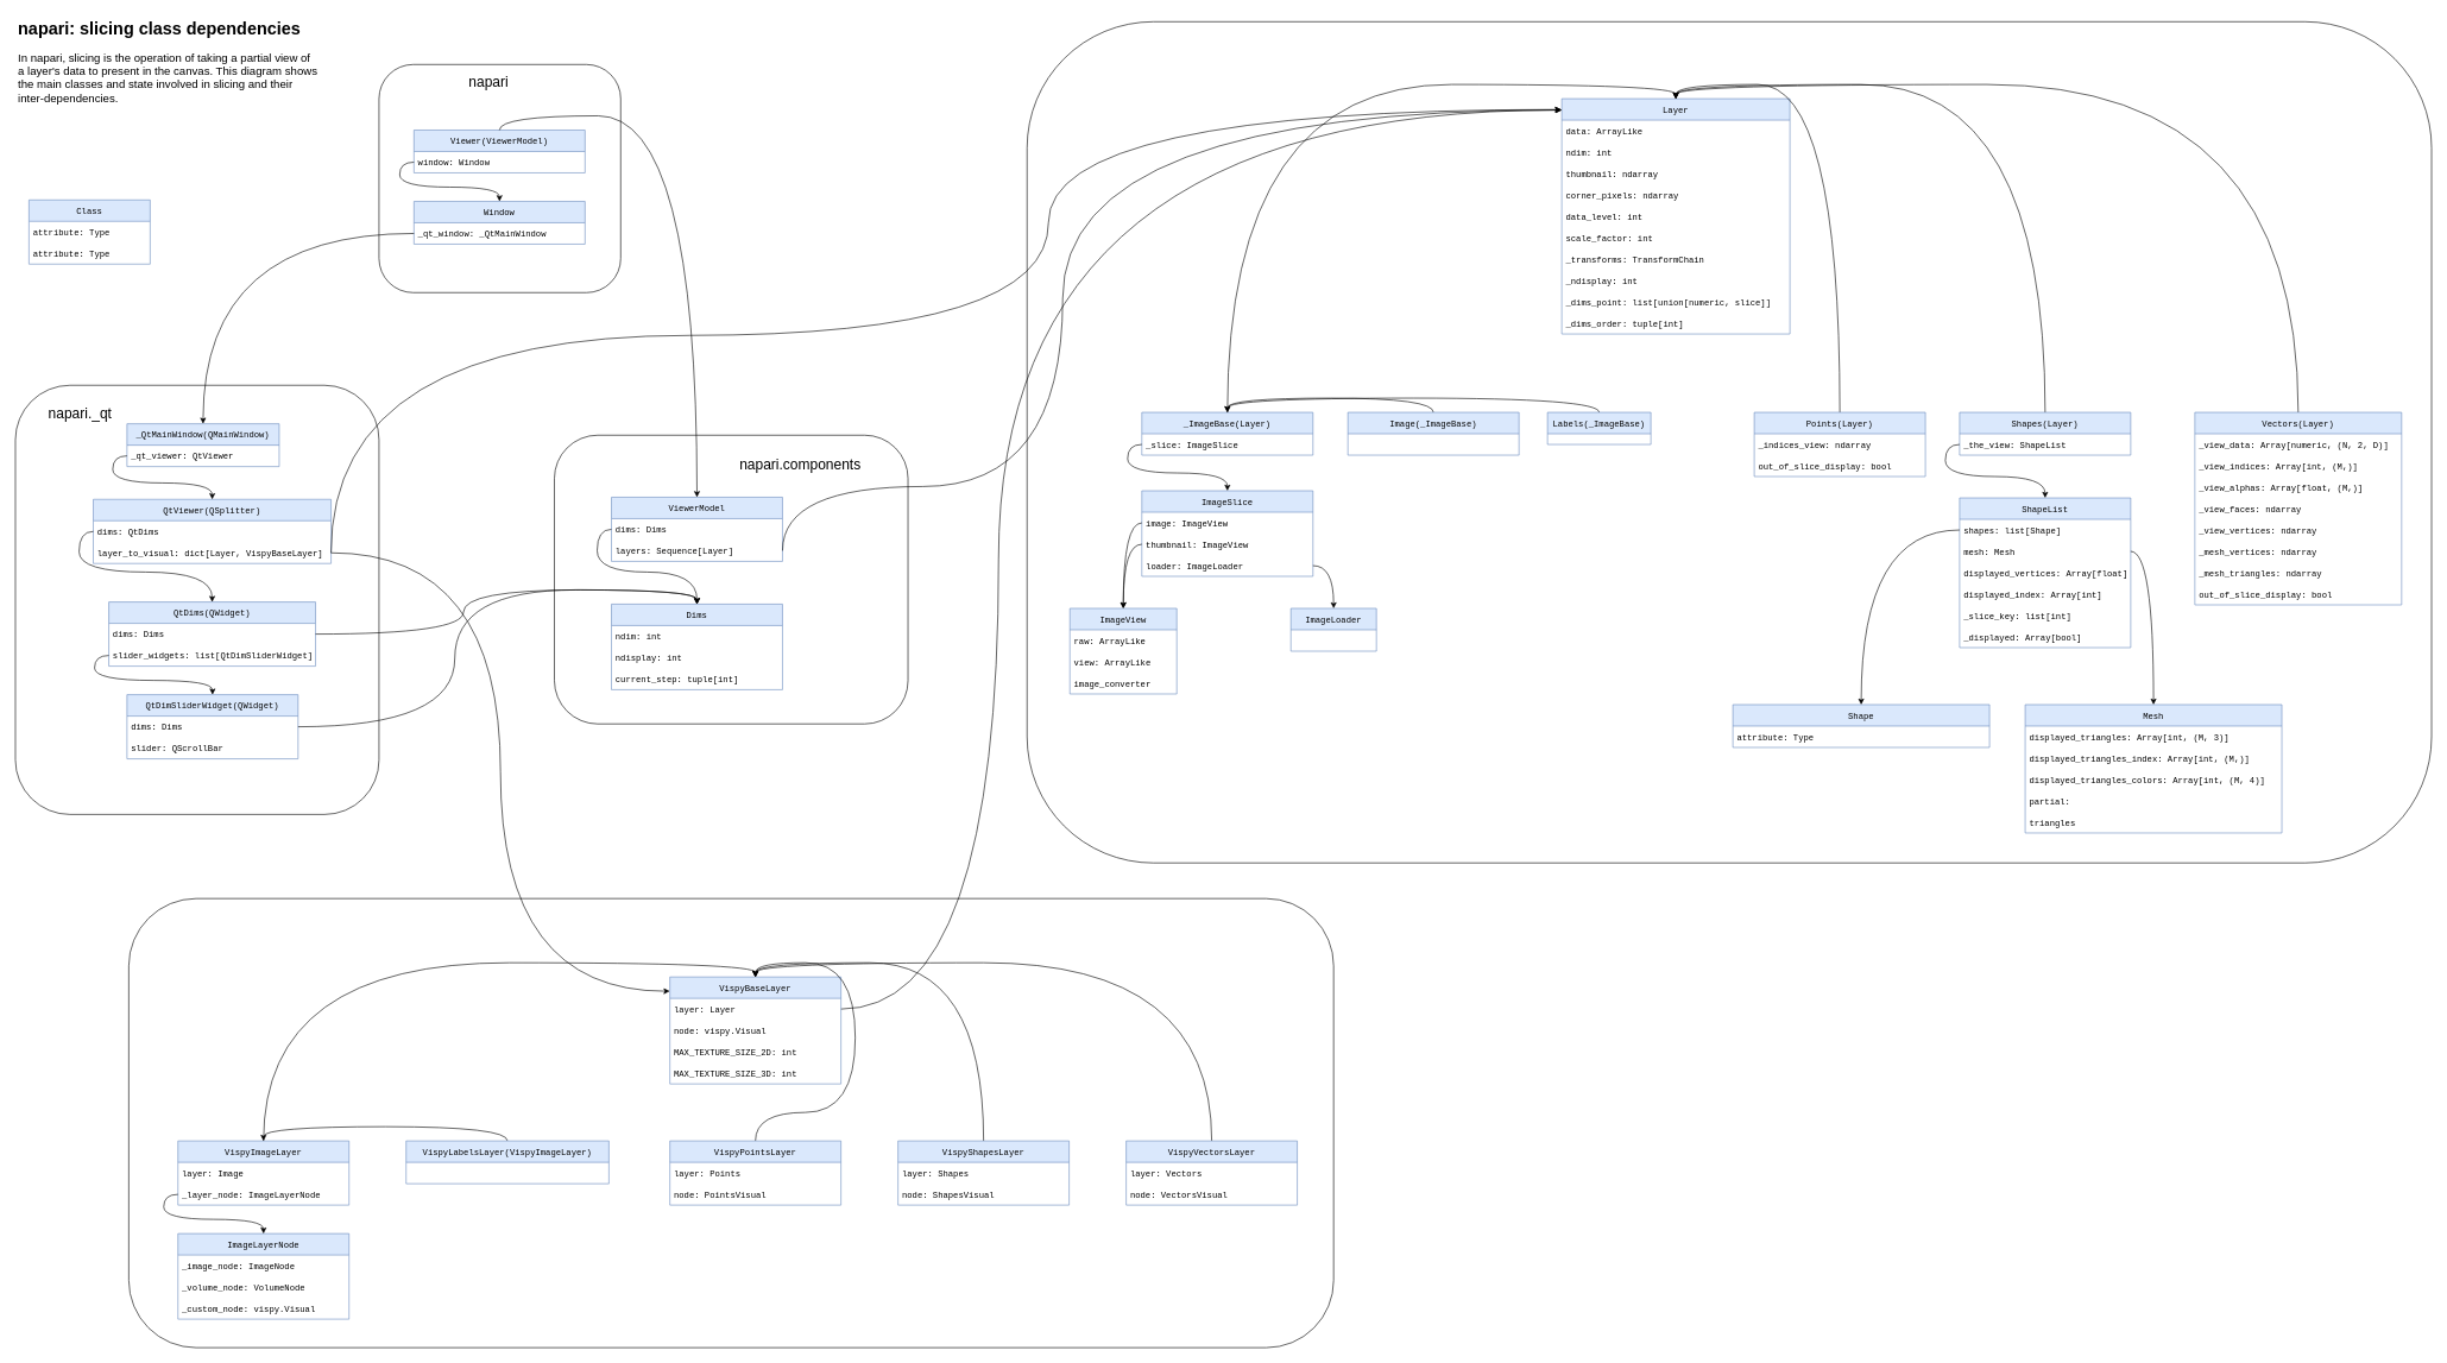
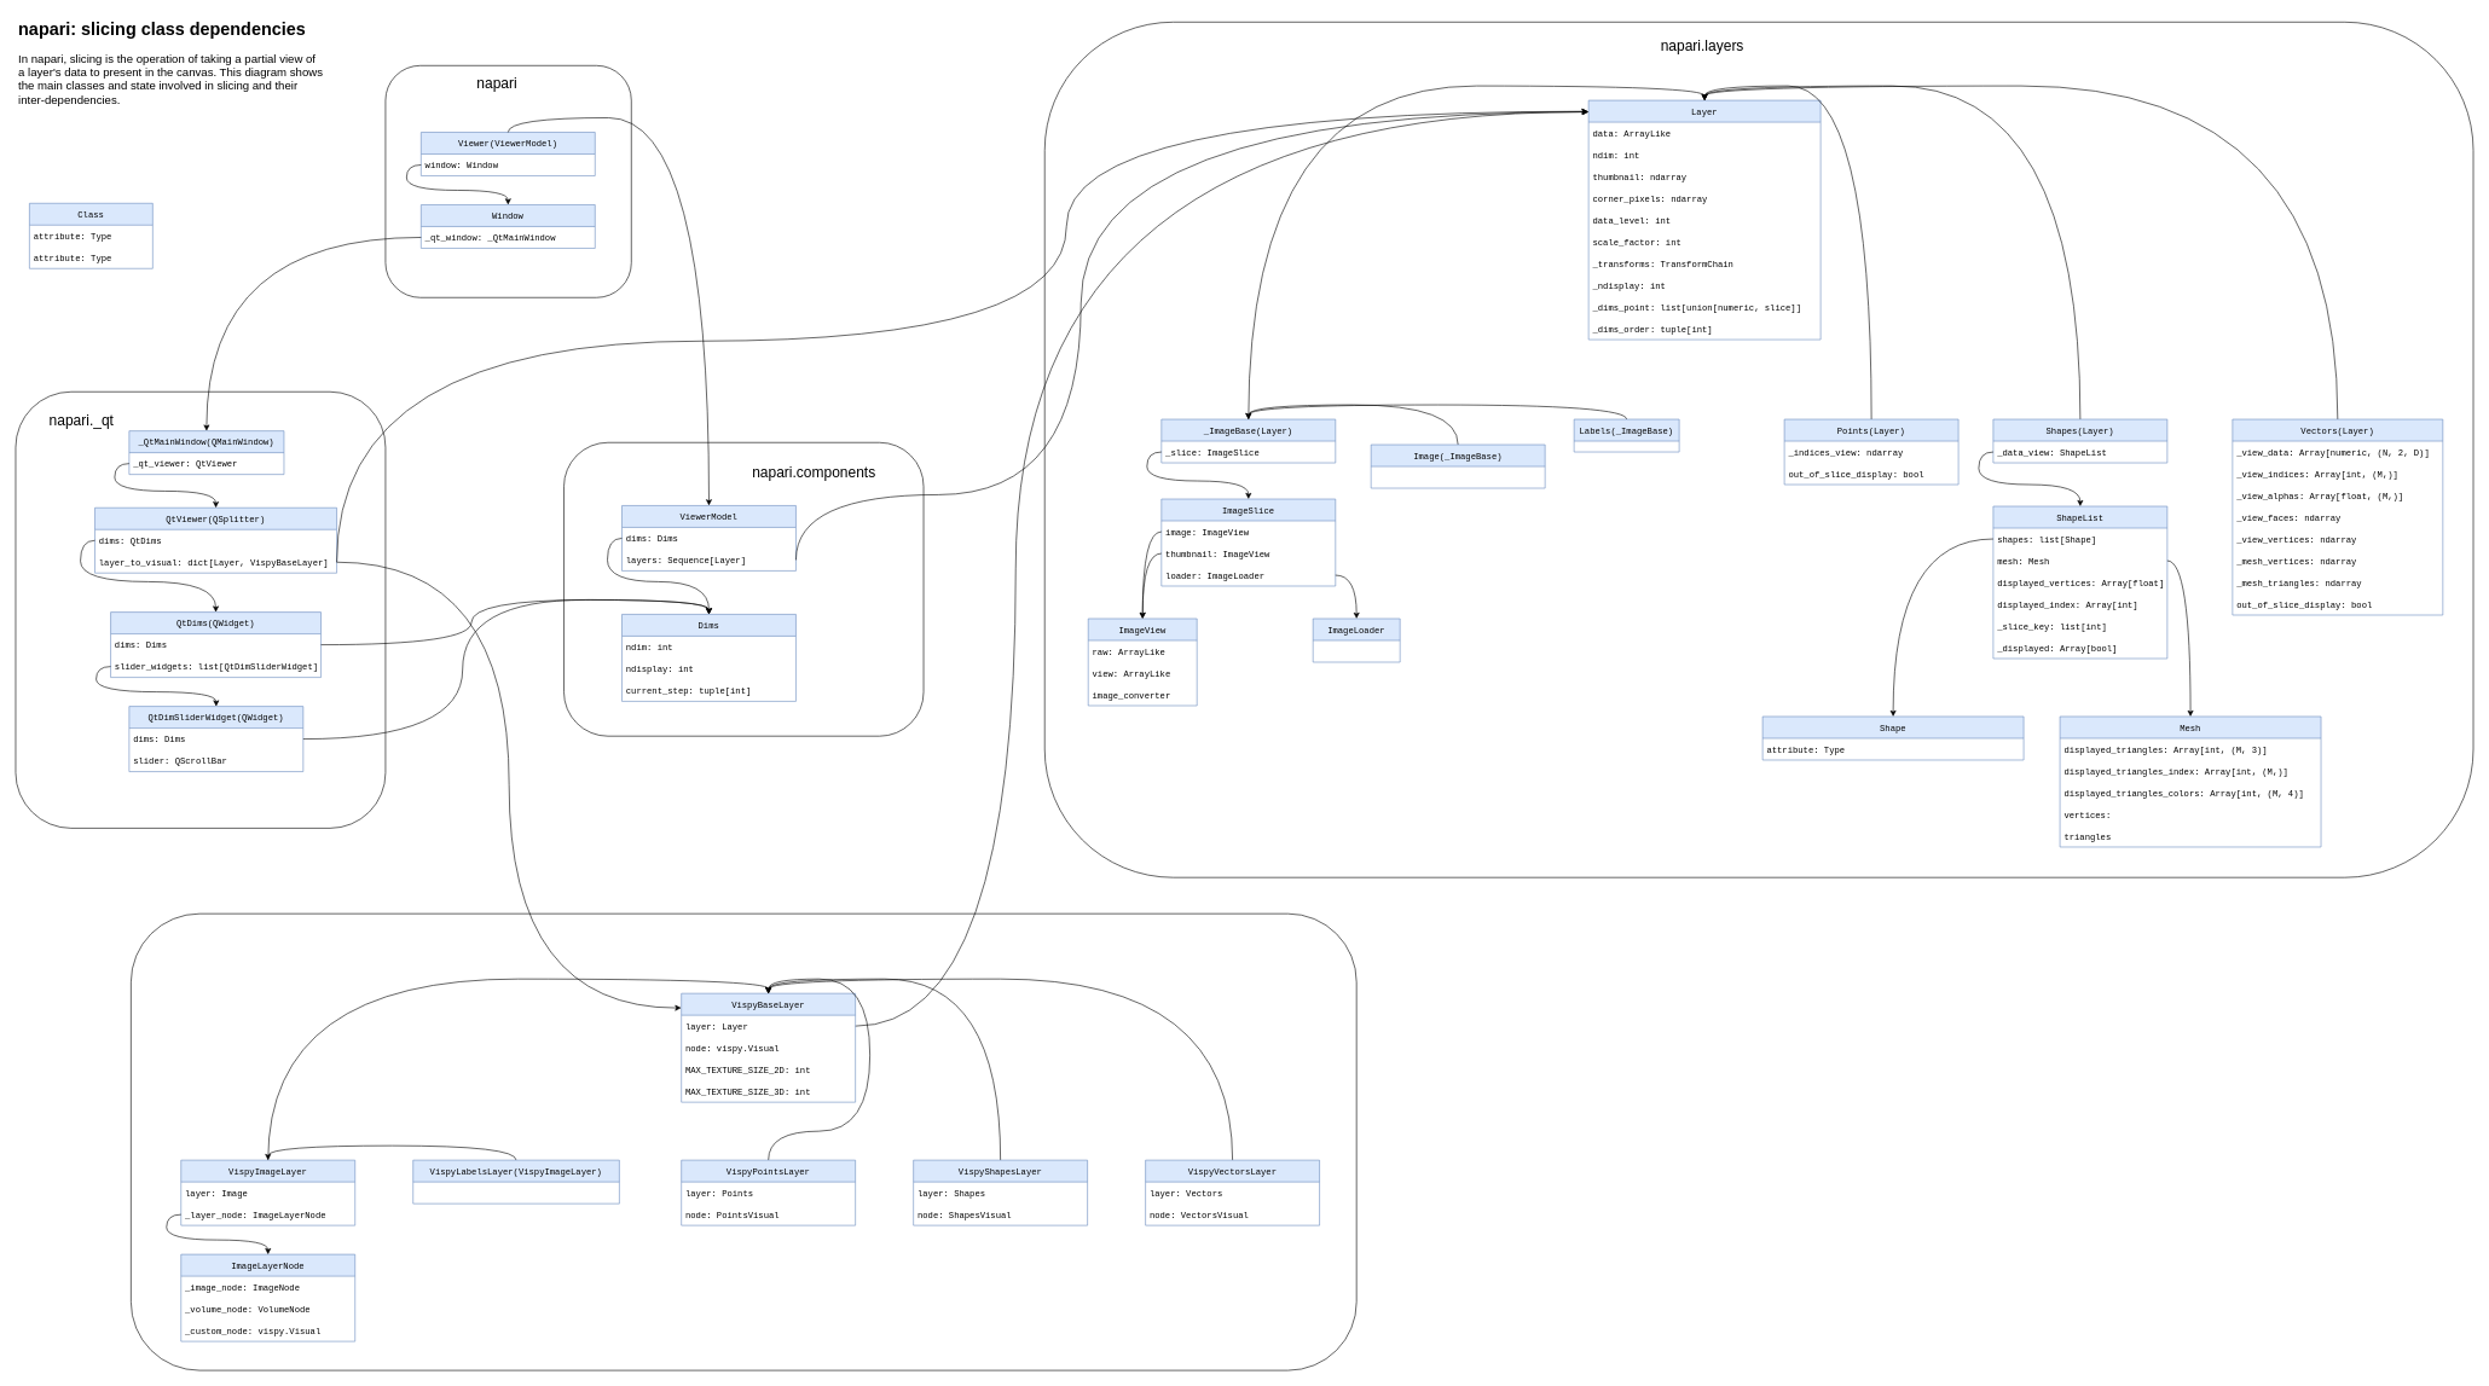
+ <mxCell id="61" value="&lt;font style=&quot;font-size: 20px;&quot;&gt;napari.layers&lt;/font&gt;" style="text;html=1;strokeColor=none;fillColor=none;align=center;verticalAlign=middle;whiteSpace=wrap;rounded=0;" parent="3" vertex="1"><mxGeometry x="817" y="17" width="180" height="30" as="geometry" /></mxCell>
- <mxCell id="60" value="Image(_ImageBase)" style="swimlane;fontStyle=0;childLayout=stackLayout;horizontal=1;startSize=30;horizontalStack=0;resizeParent=1;resizeParentMax=0;resizeLast=0;collapsible=1;marginBottom=0;fontSize=12;fillColor=#dae8fc;strokeColor=#6c8ebf;fontFamily=Courier New;" parent="3" vertex="1"><mxGeometry x="450" y="548" width="240" height="60" as="geometry" /></mxCell>
+ <mxCell id="60" value="Image(_ImageBase)" style="swimlane;fontStyle=0;childLayout=stackLayout;horizontal=1;startSize=30;horizontalStack=0;resizeParent=1;resizeParentMax=0;resizeLast=0;collapsible=1;marginBottom=0;fontSize=12;fillColor=#dae8fc;strokeColor=#6c8ebf;fontFamily=Courier New;" parent="3" vertex="1"><mxGeometry x="450" y="583" width="240" height="60" as="geometry" /></mxCell>
- <mxCell id="33" value="_the_view: ShapeList" style="text;strokeColor=none;fillColor=none;align=left;verticalAlign=middle;spacingLeft=4;spacingRight=4;overflow=hidden;points=[[0,0.5],[1,0.5]];portConstraint=eastwest;rotatable=0;fontSize=12;fontFamily=Courier New;" parent="32" vertex="1"><mxGeometry y="30" width="240" height="30" as="geometry" /></mxCell>
+ <mxCell id="33" value="_data_view: ShapeList" style="text;strokeColor=none;fillColor=none;align=left;verticalAlign=middle;spacingLeft=4;spacingRight=4;overflow=hidden;points=[[0,0.5],[1,0.5]];portConstraint=eastwest;rotatable=0;fontSize=12;fontFamily=Courier New;" parent="32" vertex="1"><mxGeometry y="30" width="240" height="30" as="geometry" /></mxCell>
- <mxCell id="45" value="partial:" style="text;strokeColor=none;fillColor=none;align=left;verticalAlign=middle;spacingLeft=4;spacingRight=4;overflow=hidden;points=[[0,0.5],[1,0.5]];portConstraint=eastwest;rotatable=0;fontSize=12;fontFamily=Courier New;" parent="41" vertex="1"><mxGeometry y="120" width="360" height="30" as="geometry" /></mxCell>
+ <mxCell id="45" value="vertices:" style="text;strokeColor=none;fillColor=none;align=left;verticalAlign=middle;spacingLeft=4;spacingRight=4;overflow=hidden;points=[[0,0.5],[1,0.5]];portConstraint=eastwest;rotatable=0;fontSize=12;fontFamily=Courier New;" parent="41" vertex="1"><mxGeometry y="120" width="360" height="30" as="geometry" /></mxCell>
